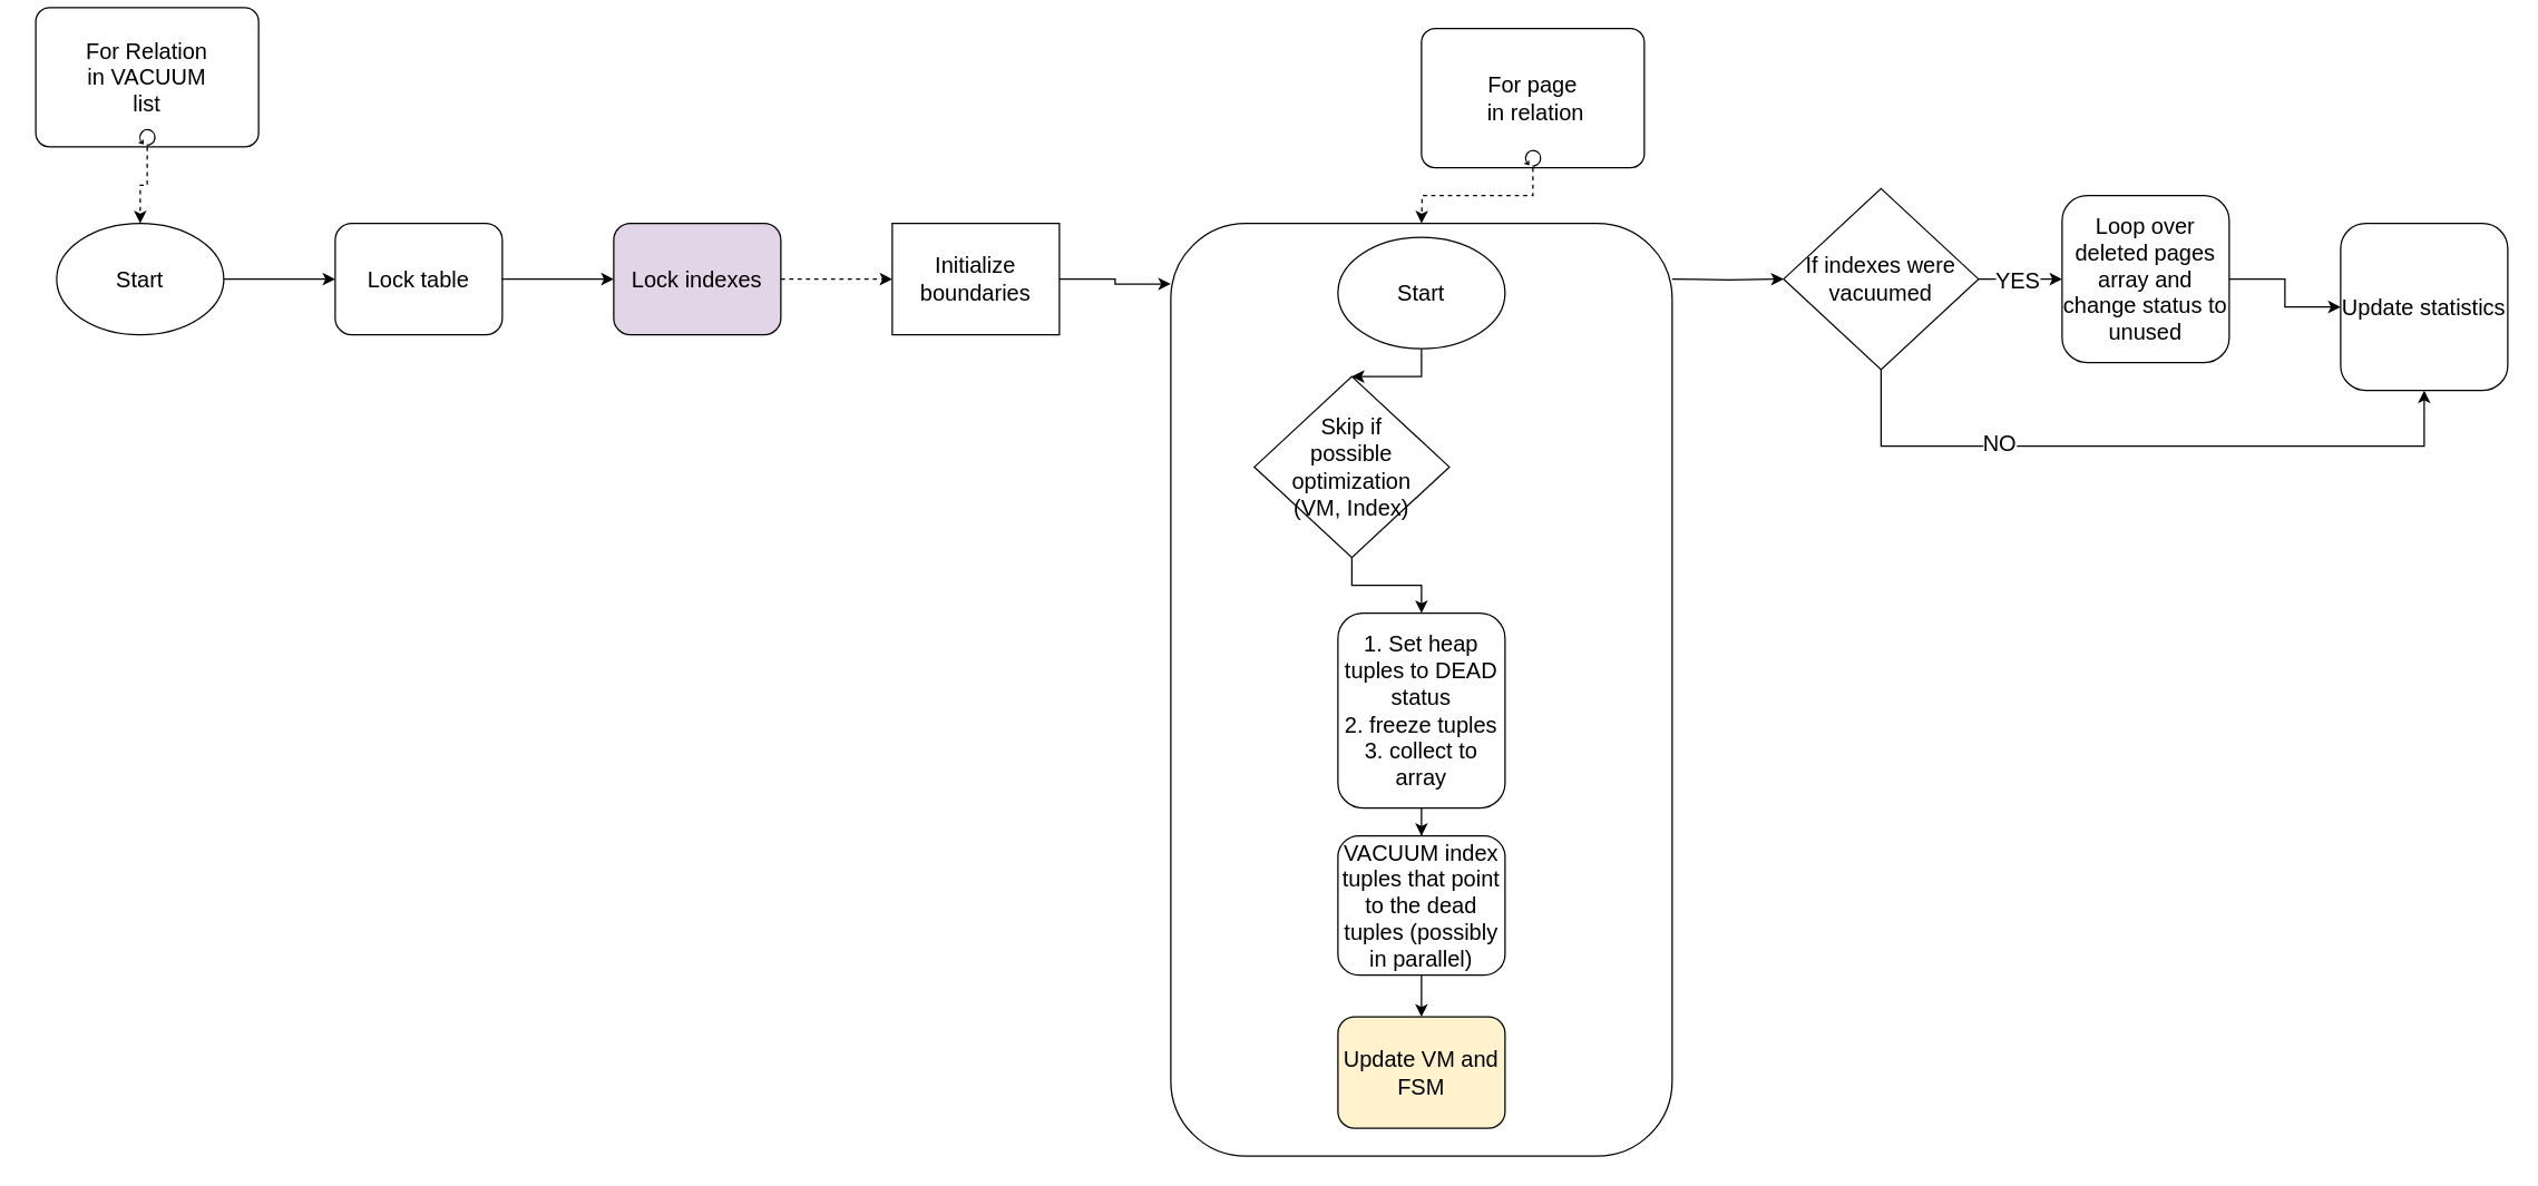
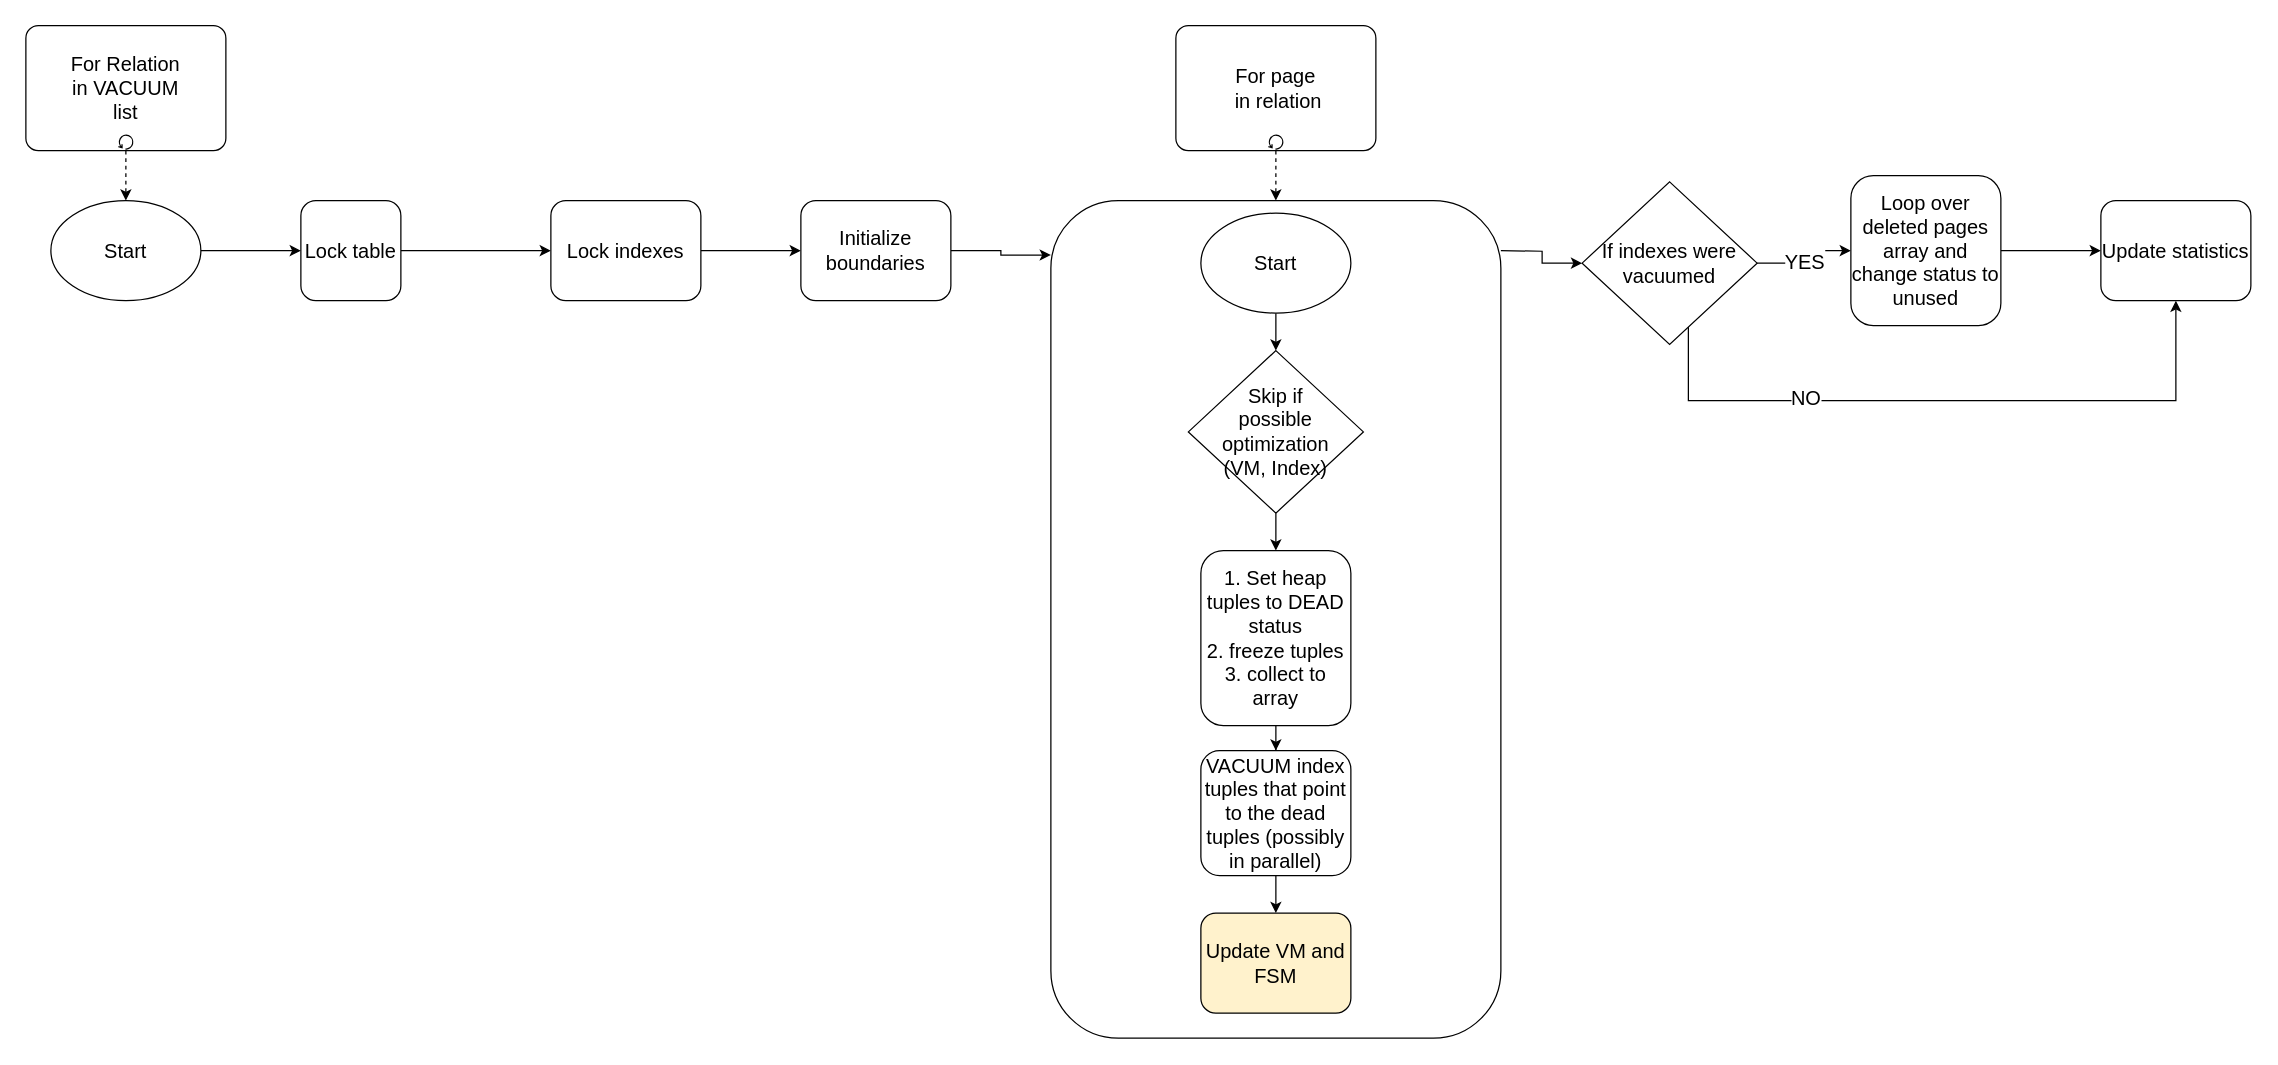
- <mxCell id="28" value="&lt;span style=&quot;font-size: 16px;&quot;&gt;For Relation&lt;/span&gt;&lt;br style=&quot;font-size: 16px;&quot;&gt;&lt;span style=&quot;font-size: 16px;&quot;&gt;in VACUUM&lt;/span&gt;&lt;br style=&quot;font-size: 16px;&quot;&gt;&lt;span style=&quot;font-size: 16px;&quot;&gt;list&lt;/span&gt;" style="points=[[0.25,0,0],[0.5,0,0],[0.75,0,0],[1,0.25,0],[1,0.5,0],[1,0.75,0],[0.75,1,0],[0.5,1,0],[0.25,1,0],[0,0.75,0],[0,0.5,0],[0,0.25,0]];shape=mxgraph.bpmn.task;whiteSpace=wrap;rectStyle=rounded;size=10;html=1;container=1;expand=0;collapsible=0;taskMarker=abstract;isLoopStandard=1;" vertex="1" parent="1"><mxGeometry x="25" y="5" width="160" height="100" as="geometry" /></mxCell>
+ <mxCell id="28" value="&lt;span style=&quot;font-size: 16px;&quot;&gt;For Relation&lt;/span&gt;&lt;br style=&quot;font-size: 16px;&quot;&gt;&lt;span style=&quot;font-size: 16px;&quot;&gt;in VACUUM&lt;/span&gt;&lt;br style=&quot;font-size: 16px;&quot;&gt;&lt;span style=&quot;font-size: 16px;&quot;&gt;list&lt;/span&gt;" style="points=[[0.25,0,0],[0.5,0,0],[0.75,0,0],[1,0.25,0],[1,0.5,0],[1,0.75,0],[0.75,1,0],[0.5,1,0],[0.25,1,0],[0,0.75,0],[0,0.5,0],[0,0.25,0]];shape=mxgraph.bpmn.task;whiteSpace=wrap;rectStyle=rounded;size=10;html=1;container=1;expand=0;collapsible=0;taskMarker=abstract;isLoopStandard=1;" vertex="1" parent="1"><mxGeometry x="20" y="20" width="160" height="100" as="geometry" /></mxCell>
- <mxCell id="30" value="&lt;span style=&quot;font-size: 16px;&quot;&gt;For page&lt;/span&gt;&lt;br style=&quot;font-size: 16px;&quot;&gt;&lt;span style=&quot;font-size: 16px;&quot;&gt;&amp;nbsp;in relation&lt;/span&gt;" style="points=[[0.25,0,0],[0.5,0,0],[0.75,0,0],[1,0.25,0],[1,0.5,0],[1,0.75,0],[0.75,1,0],[0.5,1,0],[0.25,1,0],[0,0.75,0],[0,0.5,0],[0,0.25,0]];shape=mxgraph.bpmn.task;whiteSpace=wrap;rectStyle=rounded;size=10;html=1;container=1;expand=0;collapsible=0;taskMarker=abstract;isLoopStandard=1;" vertex="1" parent="1"><mxGeometry x="1020" y="20" width="160" height="100" as="geometry" /></mxCell>
+ <mxCell id="30" value="&lt;span style=&quot;font-size: 16px;&quot;&gt;For page&lt;/span&gt;&lt;br style=&quot;font-size: 16px;&quot;&gt;&lt;span style=&quot;font-size: 16px;&quot;&gt;&amp;nbsp;in relation&lt;/span&gt;" style="points=[[0.25,0,0],[0.5,0,0],[0.75,0,0],[1,0.25,0],[1,0.5,0],[1,0.75,0],[0.75,1,0],[0.5,1,0],[0.25,1,0],[0,0.75,0],[0,0.5,0],[0,0.25,0]];shape=mxgraph.bpmn.task;whiteSpace=wrap;rectStyle=rounded;size=10;html=1;container=1;expand=0;collapsible=0;taskMarker=abstract;isLoopStandard=1;" vertex="1" parent="1"><mxGeometry x="940" y="20" width="160" height="100" as="geometry" /></mxCell>
- <mxCell id="3" value="&lt;font style=&quot;font-size: 16px;&quot;&gt;Lock table&lt;/font&gt;" style="rounded=1;whiteSpace=wrap;html=1;" vertex="1" parent="1"><mxGeometry x="240" y="160" width="120" height="80" as="geometry" /></mxCell>
+ <mxCell id="3" value="&lt;font style=&quot;font-size: 16px;&quot;&gt;Lock table&lt;/font&gt;" style="rounded=1;whiteSpace=wrap;html=1;" vertex="1" parent="1"><mxGeometry x="240" y="160" width="80" height="80" as="geometry" /></mxCell>
- <mxCell id="5" value="&lt;font style=&quot;font-size: 16px;&quot;&gt;Lock indexes&lt;/font&gt;" style="rounded=1;whiteSpace=wrap;html=1;fillColor=#e1d5e7;" vertex="1" parent="1"><mxGeometry x="440" y="160" width="120" height="80" as="geometry" /></mxCell>
+ <mxCell id="5" value="&lt;font style=&quot;font-size: 16px;&quot;&gt;Lock indexes&lt;/font&gt;" style="rounded=1;whiteSpace=wrap;html=1;" vertex="1" parent="1"><mxGeometry x="440" y="160" width="120" height="80" as="geometry" /></mxCell>
- <mxCell id="4" value="" style="edgeStyle=orthogonalEdgeStyle;rounded=0;orthogonalLoop=1;jettySize=auto;html=1;dashed=1;" edge="1" parent="1" source="5" target="7"><mxGeometry relative="1" as="geometry" /></mxCell>
+ <mxCell id="4" value="" style="edgeStyle=orthogonalEdgeStyle;rounded=0;orthogonalLoop=1;jettySize=auto;html=1;" edge="1" parent="1" source="5" target="7"><mxGeometry relative="1" as="geometry" /></mxCell>
- <mxCell id="7" value="&lt;font style=&quot;font-size: 16px;&quot;&gt;Initialize boundaries&lt;br&gt;&lt;/font&gt;" style="whiteSpace=wrap;html=1;rounded=0;" vertex="1" parent="1"><mxGeometry x="640" y="160" width="120" height="80" as="geometry" /></mxCell>
+ <mxCell id="7" value="&lt;font style=&quot;font-size: 16px;&quot;&gt;Initialize boundaries&lt;br&gt;&lt;/font&gt;" style="rounded=1;whiteSpace=wrap;html=1;" vertex="1" parent="1"><mxGeometry x="640" y="160" width="120" height="80" as="geometry" /></mxCell>
- <mxCell id="23" value="&lt;span style=&quot;font-size: 16px;&quot;&gt;If indexes were vacuumed&lt;/span&gt;" style="rhombus;whiteSpace=wrap;html=1;" vertex="1" parent="1"><mxGeometry x="1280" y="135" width="140" height="130" as="geometry" /></mxCell>
+ <mxCell id="23" value="&lt;span style=&quot;font-size: 16px;&quot;&gt;If indexes were vacuumed&lt;/span&gt;" style="rhombus;whiteSpace=wrap;html=1;" vertex="1" parent="1"><mxGeometry x="1265" y="145" width="140" height="130" as="geometry" /></mxCell>
- <mxCell id="26" value="&lt;font style=&quot;font-size: 16px;&quot;&gt;Update statistics&lt;br&gt;&lt;/font&gt;" style="rounded=1;whiteSpace=wrap;html=1;" vertex="1" parent="1"><mxGeometry x="1680" y="160" width="120" height="120" as="geometry" /></mxCell>
+ <mxCell id="26" value="&lt;font style=&quot;font-size: 16px;&quot;&gt;Update statistics&lt;br&gt;&lt;/font&gt;" style="rounded=1;whiteSpace=wrap;html=1;" vertex="1" parent="1"><mxGeometry x="1680" y="160" width="120" height="80" as="geometry" /></mxCell>
- <mxCell id="13" value="&lt;font style=&quot;font-size: 16px;&quot;&gt;Skip if &lt;br&gt;possible optimization&lt;br&gt;(VM, Index)&lt;/font&gt;" style="rhombus;whiteSpace=wrap;html=1;" vertex="1" parent="1"><mxGeometry x="900" y="270" width="140" height="130" as="geometry" /></mxCell>
+ <mxCell id="13" value="&lt;font style=&quot;font-size: 16px;&quot;&gt;Skip if &lt;br&gt;possible optimization&lt;br&gt;(VM, Index)&lt;/font&gt;" style="rhombus;whiteSpace=wrap;html=1;" vertex="1" parent="1"><mxGeometry x="950" y="280" width="140" height="130" as="geometry" /></mxCell>
